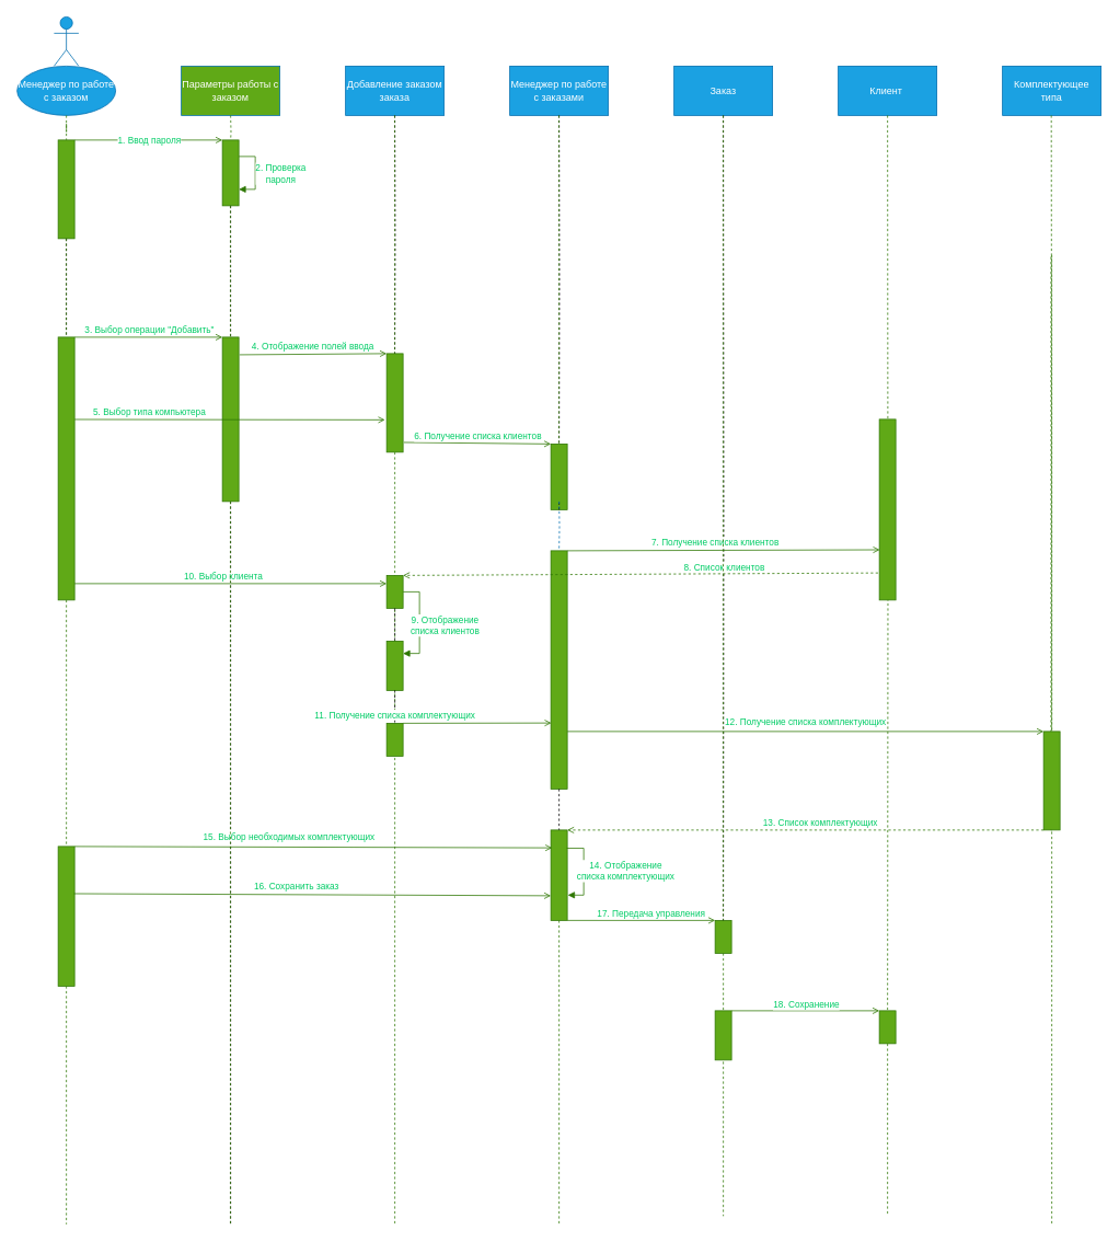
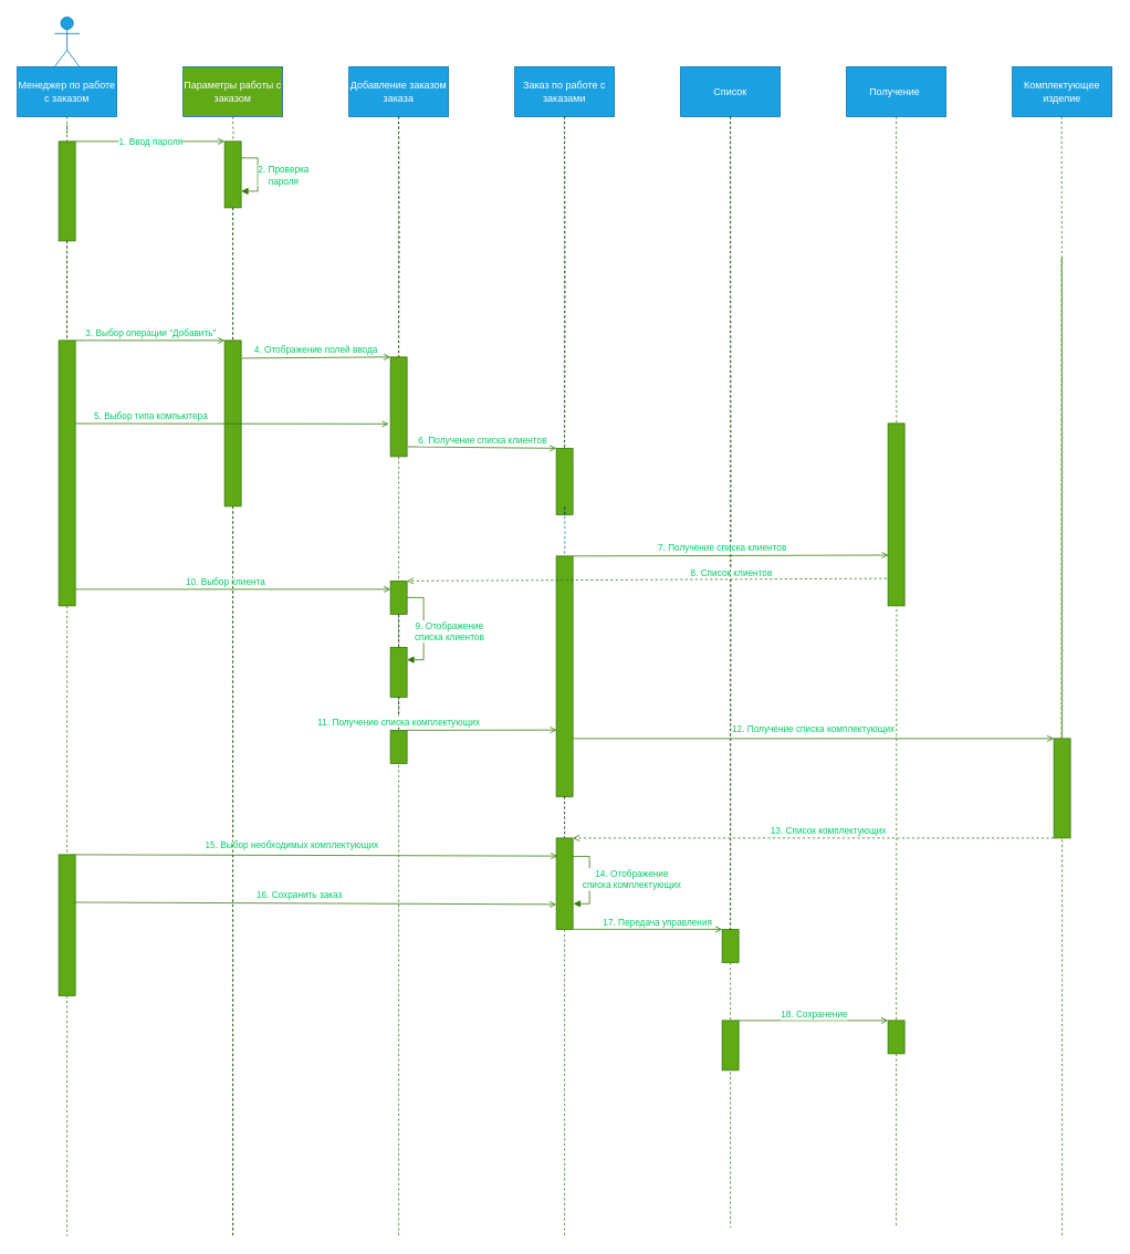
- <mxCell id="5" value="Менеджер по работе с заказом" style="ellipse;whiteSpace=wrap;html=1;fillColor=#1ba1e2;fontColor=#ffffff;strokeColor=#006EAF;" parent="1" vertex="1"><mxGeometry x="20" y="80" width="120" height="60" as="geometry" /></mxCell>
+ <mxCell id="5" value="Менеджер по работе с заказом" style="rounded=0;whiteSpace=wrap;html=1;fillColor=#1ba1e2;fontColor=#ffffff;strokeColor=#006EAF;" parent="1" vertex="1"><mxGeometry x="20" y="80" width="120" height="60" as="geometry" /></mxCell>
- <mxCell id="6" value="Менеджер по работе с заказами" style="rounded=0;whiteSpace=wrap;html=1;fillColor=#1ba1e2;fontColor=#ffffff;strokeColor=#006EAF;" parent="1" vertex="1"><mxGeometry x="620" y="80" width="120" height="60" as="geometry" /></mxCell>
+ <mxCell id="6" value="Заказ по работе с заказами" style="rounded=0;whiteSpace=wrap;html=1;fillColor=#1ba1e2;fontColor=#ffffff;strokeColor=#006EAF;" parent="1" vertex="1"><mxGeometry x="620" y="80" width="120" height="60" as="geometry" /></mxCell>
- <mxCell id="7" value="Заказ" style="rounded=0;whiteSpace=wrap;html=1;fillColor=#1ba1e2;fontColor=#ffffff;strokeColor=#006EAF;" parent="1" vertex="1"><mxGeometry x="820" y="80" width="120" height="60" as="geometry" /></mxCell>
+ <mxCell id="7" value="Список" style="rounded=0;whiteSpace=wrap;html=1;fillColor=#1ba1e2;fontColor=#ffffff;strokeColor=#006EAF;" parent="1" vertex="1"><mxGeometry x="820" y="80" width="120" height="60" as="geometry" /></mxCell>
- <mxCell id="8" value="Клиент&amp;nbsp;" style="rounded=0;whiteSpace=wrap;html=1;fillColor=#1ba1e2;fontColor=#ffffff;strokeColor=#006EAF;" parent="1" vertex="1"><mxGeometry x="1020" y="80" width="120" height="60" as="geometry" /></mxCell>
+ <mxCell id="8" value="Получение&amp;nbsp;" style="rounded=0;whiteSpace=wrap;html=1;fillColor=#1ba1e2;fontColor=#ffffff;strokeColor=#006EAF;" parent="1" vertex="1"><mxGeometry x="1020" y="80" width="120" height="60" as="geometry" /></mxCell>
- <mxCell id="9" value="Комплектующее типа" style="rounded=0;whiteSpace=wrap;html=1;fillColor=#1ba1e2;fontColor=#ffffff;strokeColor=#006EAF;" parent="1" vertex="1"><mxGeometry x="1220" y="80" width="120" height="60" as="geometry" /></mxCell>
+ <mxCell id="9" value="Комплектующее изделие" style="rounded=0;whiteSpace=wrap;html=1;fillColor=#1ba1e2;fontColor=#ffffff;strokeColor=#006EAF;" parent="1" vertex="1"><mxGeometry x="1220" y="80" width="120" height="60" as="geometry" /></mxCell>
